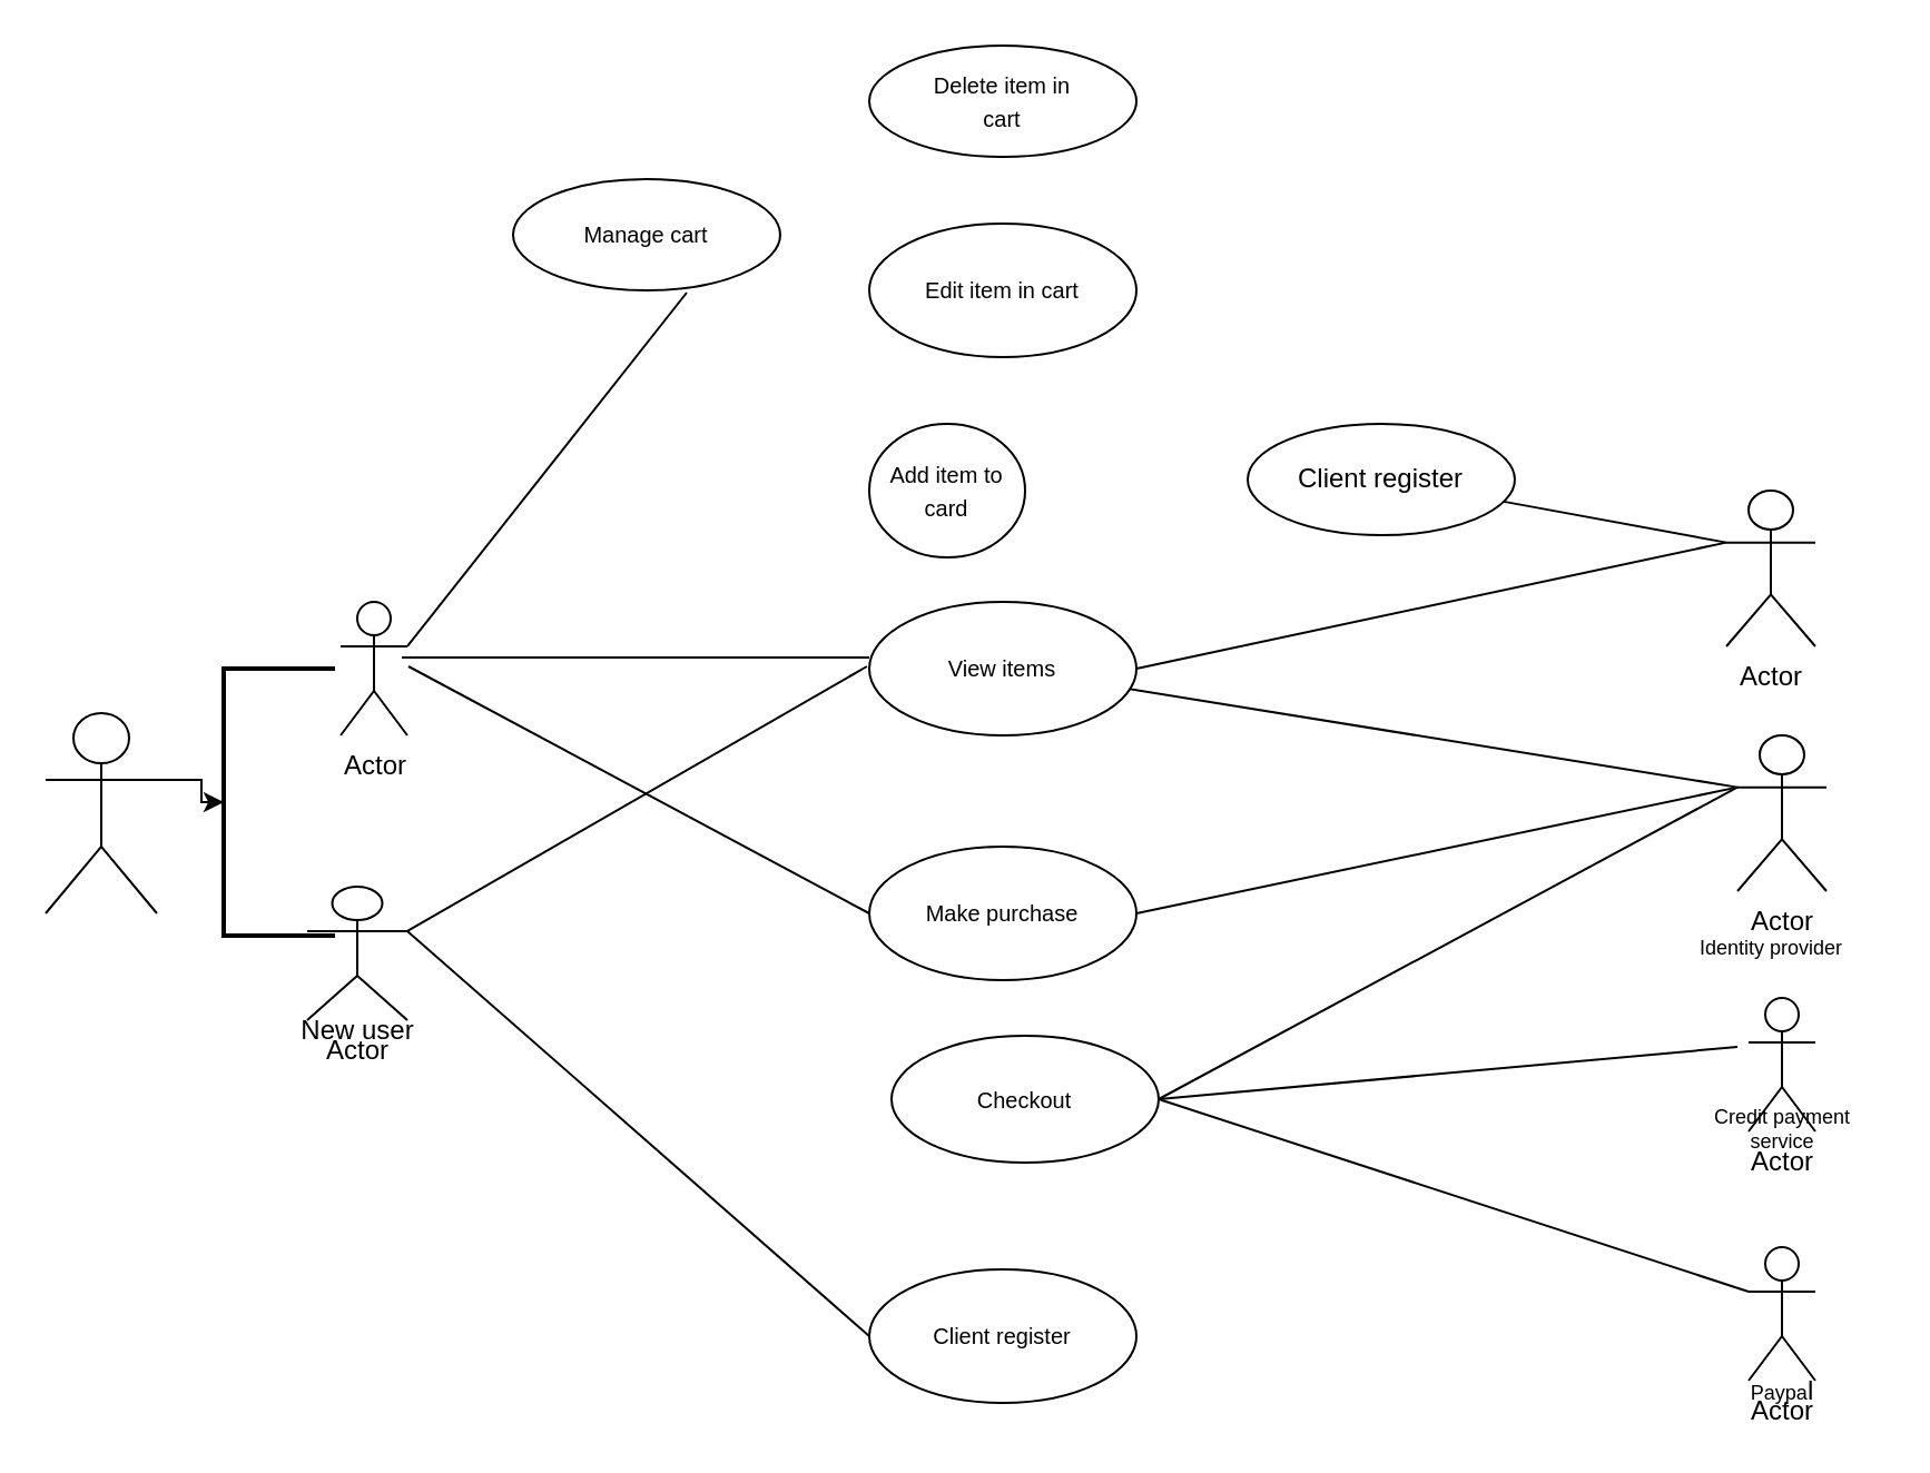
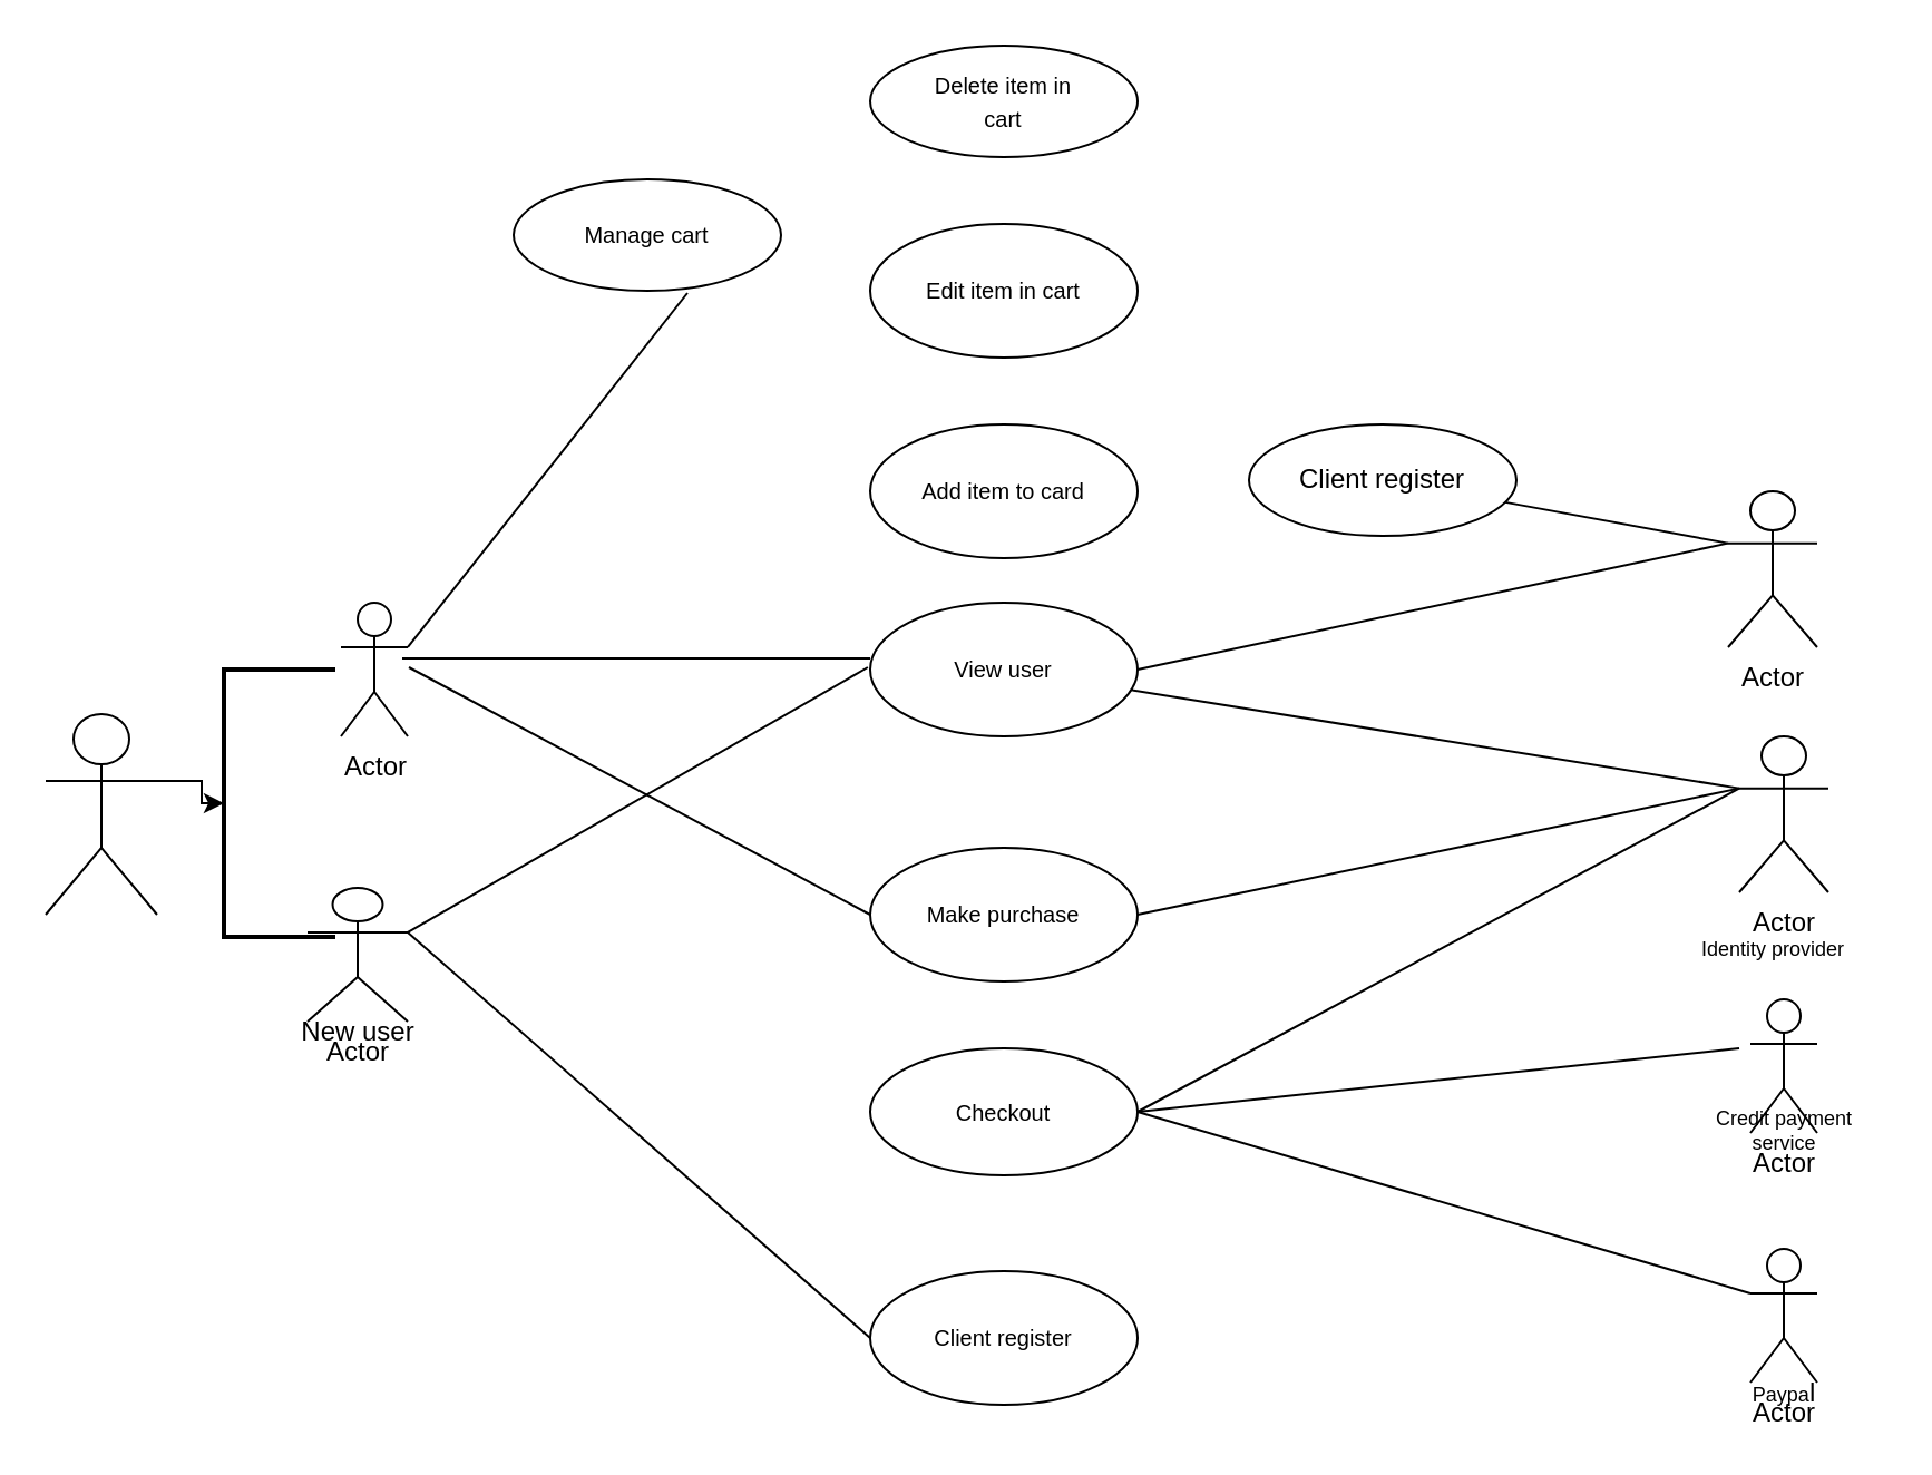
- <mxCell id="10" value="&lt;font style=&quot;font-size: 10px;&quot;&gt;Add item to card&lt;/font&gt;" style="ellipse;whiteSpace=wrap;html=1;" vertex="1" parent="1"><mxGeometry x="390" y="190" width="70" height="60" as="geometry" /></mxCell>
+ <mxCell id="10" value="&lt;font style=&quot;font-size: 10px;&quot;&gt;Add item to card&lt;/font&gt;" style="ellipse;whiteSpace=wrap;html=1;" vertex="1" parent="1"><mxGeometry x="390" y="190" width="120" height="60" as="geometry" /></mxCell>
- <mxCell id="11" value="&lt;font size=&quot;1&quot;&gt;View items&lt;/font&gt;" style="ellipse;whiteSpace=wrap;html=1;" vertex="1" parent="1"><mxGeometry x="390" y="270" width="120" height="60" as="geometry" /></mxCell>
+ <mxCell id="11" value="&lt;font size=&quot;1&quot;&gt;View user&lt;/font&gt;" style="ellipse;whiteSpace=wrap;html=1;" vertex="1" parent="1"><mxGeometry x="390" y="270" width="120" height="60" as="geometry" /></mxCell>
- <mxCell id="13" value="&lt;font style=&quot;font-size: 10px;&quot;&gt;Checkout&lt;/font&gt;" style="ellipse;whiteSpace=wrap;html=1;" vertex="1" parent="1"><mxGeometry x="400" y="465" width="120" height="57" as="geometry" /></mxCell>
+ <mxCell id="13" value="&lt;font style=&quot;font-size: 10px;&quot;&gt;Checkout&lt;/font&gt;" style="ellipse;whiteSpace=wrap;html=1;" vertex="1" parent="1"><mxGeometry x="390" y="470" width="120" height="57" as="geometry" /></mxCell>
